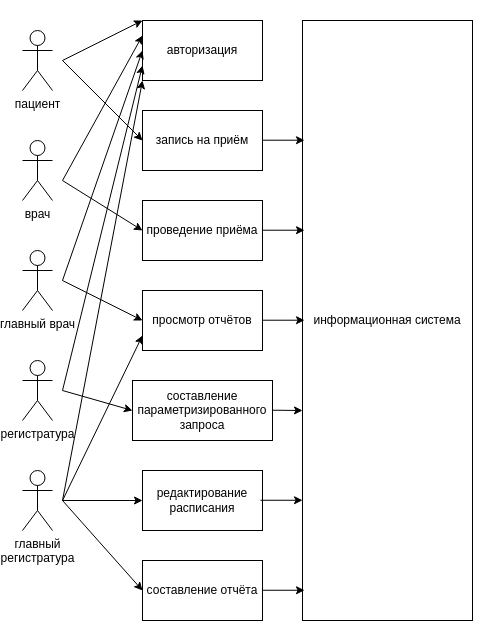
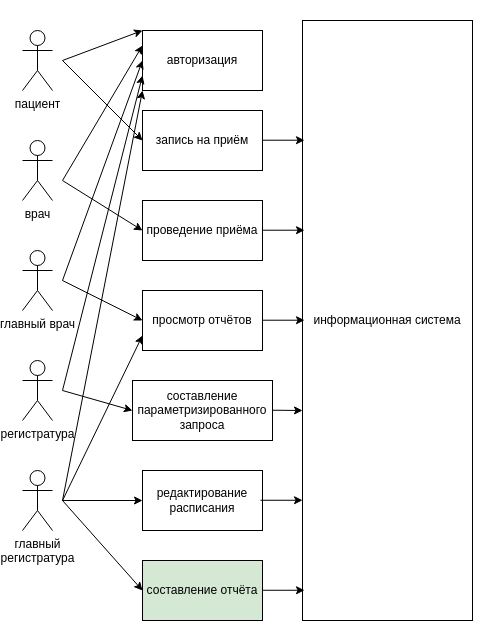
- <mxCell id="7" value="авторизация" style="rounded=0;whiteSpace=wrap;html=1;" vertex="1" parent="1"><mxGeometry x="140" y="20" width="120" height="60" as="geometry" /></mxCell>
+ <mxCell id="7" value="авторизация" style="rounded=0;whiteSpace=wrap;html=1;" vertex="1" parent="1"><mxGeometry x="140" y="30" width="120" height="60" as="geometry" /></mxCell>
- <mxCell id="13" value="составление отчёта" style="rounded=0;whiteSpace=wrap;html=1;" vertex="1" parent="1"><mxGeometry x="140" y="560" width="120" height="60" as="geometry" /></mxCell>
+ <mxCell id="13" value="составление отчёта" style="rounded=0;whiteSpace=wrap;html=1;fillColor=#d5e8d4;" vertex="1" parent="1"><mxGeometry x="140" y="560" width="120" height="60" as="geometry" /></mxCell>
